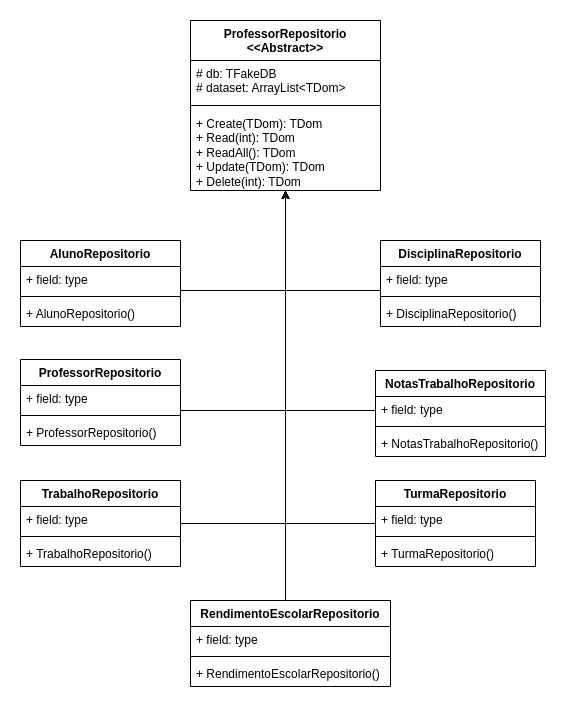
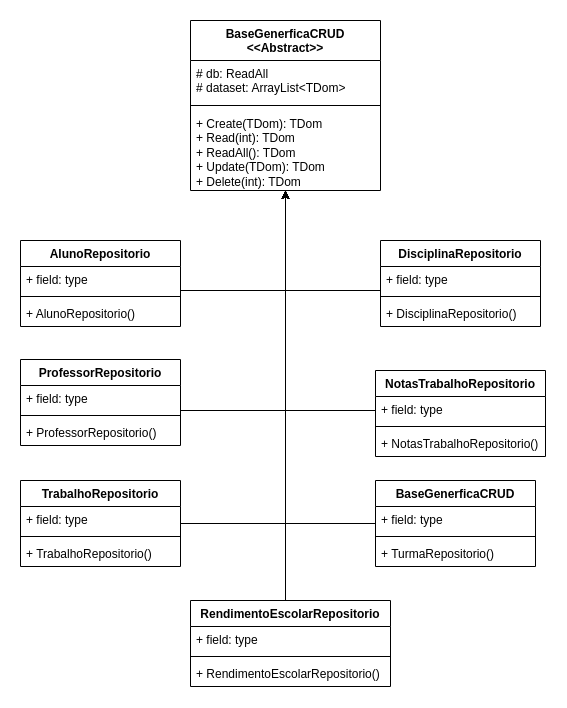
- <mxCell id="2" value="ProfessorRepositorio&lt;br&gt;&amp;lt;&amp;lt;Abstract&amp;gt;&amp;gt;" style="swimlane;fontStyle=1;align=center;verticalAlign=top;childLayout=stackLayout;horizontal=1;startSize=40;horizontalStack=0;resizeParent=1;resizeParentMax=0;resizeLast=0;collapsible=1;marginBottom=0;whiteSpace=wrap;html=1;" parent="1" vertex="1"><mxGeometry x="190" y="20" width="190" height="170" as="geometry" /></mxCell>
+ <mxCell id="2" value="BaseGenerficaCRUD&lt;br&gt;&amp;lt;&amp;lt;Abstract&amp;gt;&amp;gt;" style="swimlane;fontStyle=1;align=center;verticalAlign=top;childLayout=stackLayout;horizontal=1;startSize=40;horizontalStack=0;resizeParent=1;resizeParentMax=0;resizeLast=0;collapsible=1;marginBottom=0;whiteSpace=wrap;html=1;" parent="1" vertex="1"><mxGeometry x="190" y="20" width="190" height="170" as="geometry" /></mxCell>
- <mxCell id="3" value="# db: TFakeDB&lt;br&gt;# dataset: ArrayList&amp;lt;TDom&amp;gt;" style="text;strokeColor=none;fillColor=none;align=left;verticalAlign=top;spacingLeft=4;spacingRight=4;overflow=hidden;rotatable=0;points=[[0,0.5],[1,0.5]];portConstraint=eastwest;whiteSpace=wrap;html=1;" parent="2" vertex="1"><mxGeometry y="40" width="190" height="40" as="geometry" /></mxCell>
+ <mxCell id="3" value="# db: ReadAll&lt;br&gt;# dataset: ArrayList&amp;lt;TDom&amp;gt;" style="text;strokeColor=none;fillColor=none;align=left;verticalAlign=top;spacingLeft=4;spacingRight=4;overflow=hidden;rotatable=0;points=[[0,0.5],[1,0.5]];portConstraint=eastwest;whiteSpace=wrap;html=1;" parent="2" vertex="1"><mxGeometry y="40" width="190" height="40" as="geometry" /></mxCell>
- <mxCell id="36" value="TurmaRepositorio" style="swimlane;fontStyle=1;align=center;verticalAlign=top;childLayout=stackLayout;horizontal=1;startSize=26;horizontalStack=0;resizeParent=1;resizeParentMax=0;resizeLast=0;collapsible=1;marginBottom=0;whiteSpace=wrap;html=1;" vertex="1" parent="1"><mxGeometry x="375" y="480" width="160" height="86" as="geometry" /></mxCell>
+ <mxCell id="36" value="BaseGenerficaCRUD" style="swimlane;fontStyle=1;align=center;verticalAlign=top;childLayout=stackLayout;horizontal=1;startSize=26;horizontalStack=0;resizeParent=1;resizeParentMax=0;resizeLast=0;collapsible=1;marginBottom=0;whiteSpace=wrap;html=1;" vertex="1" parent="1"><mxGeometry x="375" y="480" width="160" height="86" as="geometry" /></mxCell>
